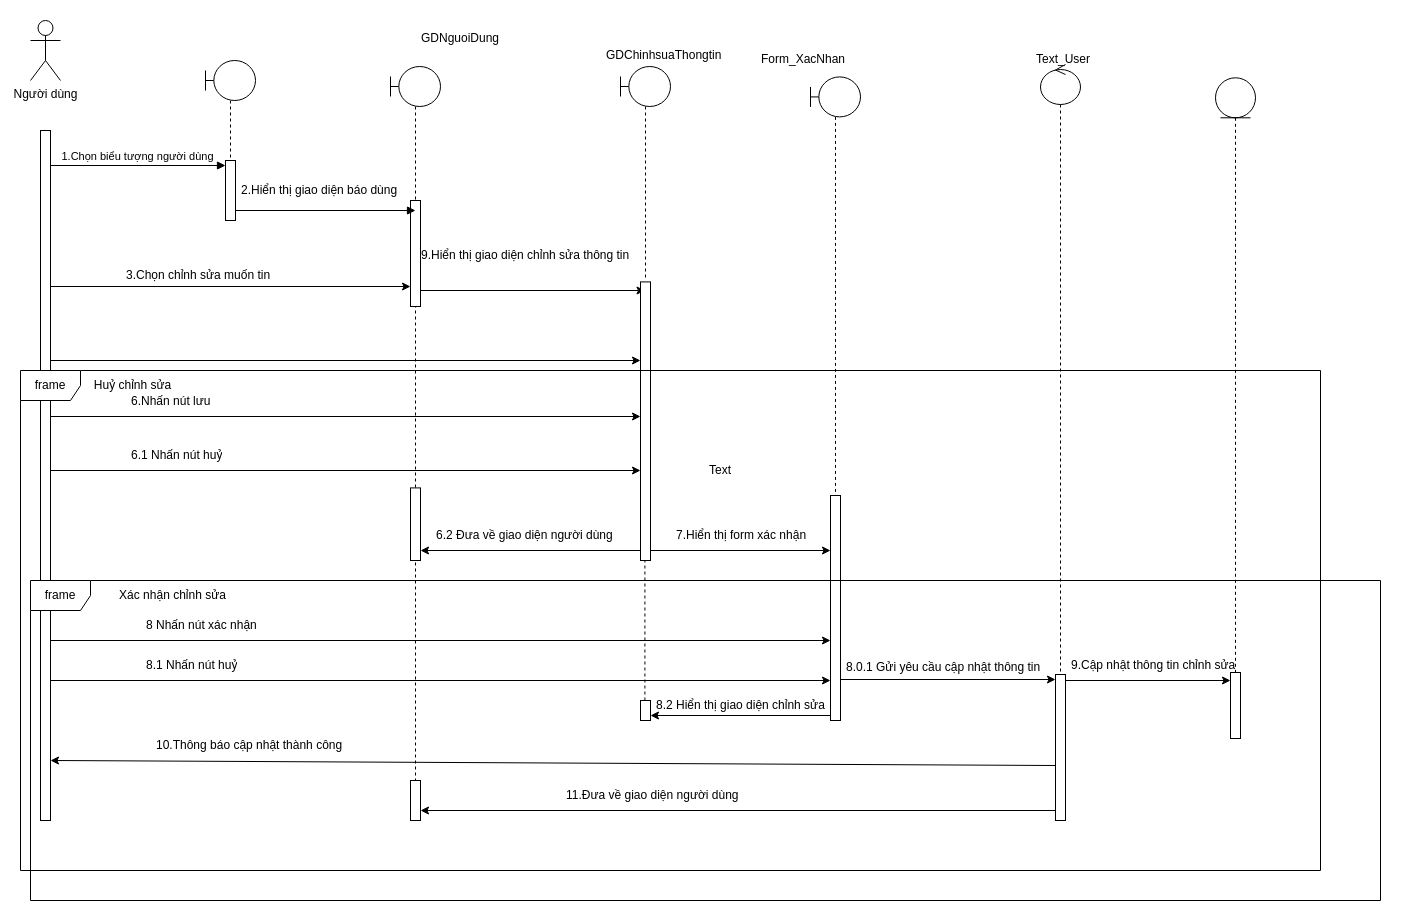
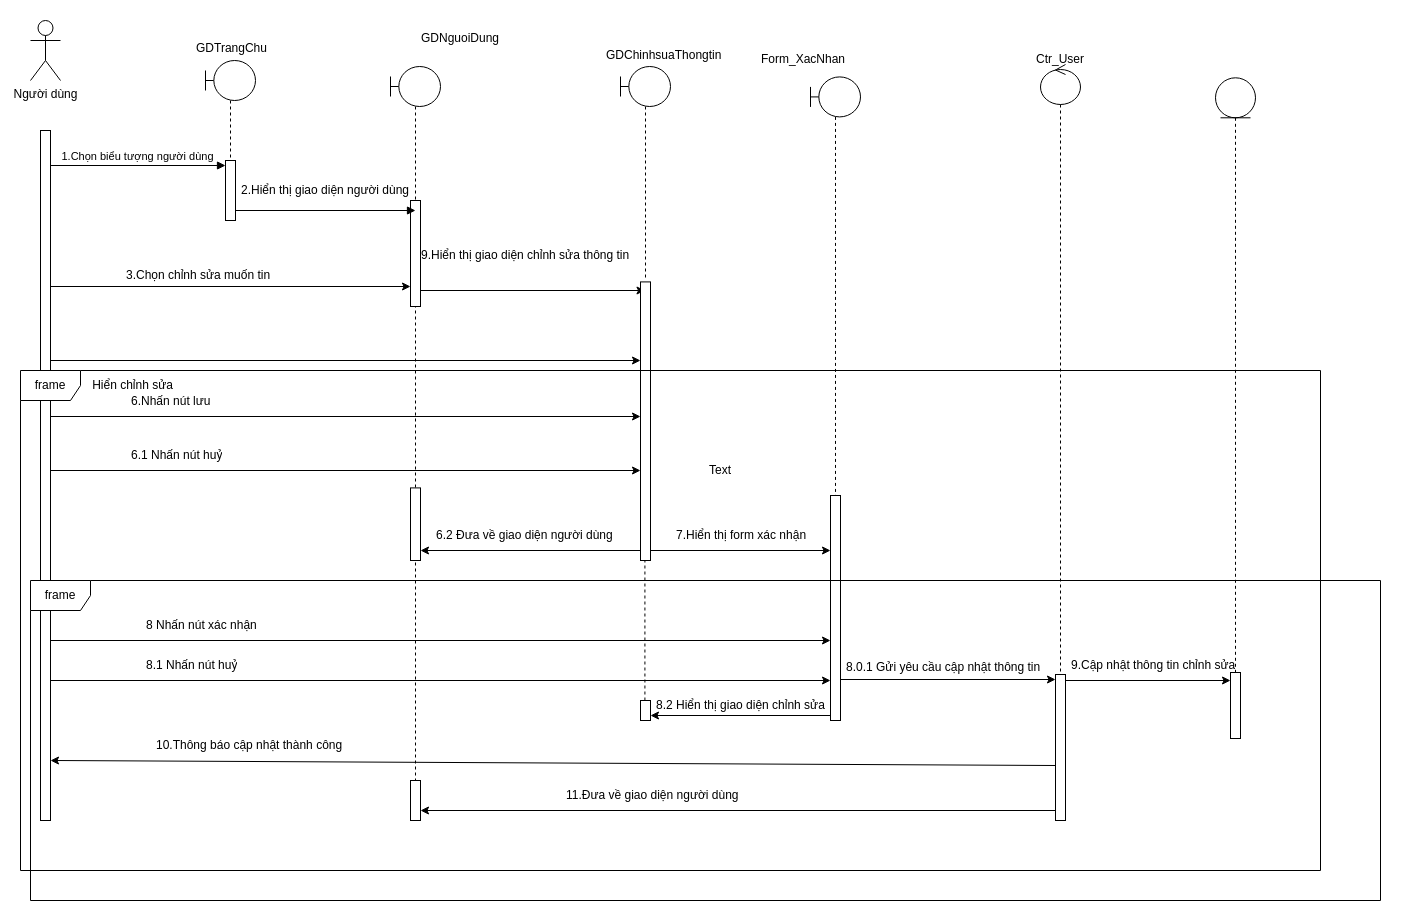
+ <mxCell id="4" value="GDTrangChu" style="text;strokeColor=none;fillColor=none;align=left;verticalAlign=top;spacingLeft=4;spacingRight=4;overflow=hidden;rotatable=0;points=[[0,0.5],[1,0.5]];portConstraint=eastwest;whiteSpace=wrap;html=1;" parent="1" vertex="1"><mxGeometry x="190" y="34" width="100" height="26" as="geometry" /></mxCell>
- <mxCell id="16" value="Text_User" style="text;strokeColor=none;fillColor=none;align=left;verticalAlign=top;spacingLeft=4;spacingRight=4;overflow=hidden;rotatable=0;points=[[0,0.5],[1,0.5]];portConstraint=eastwest;whiteSpace=wrap;html=1;" vertex="1" parent="1"><mxGeometry x="1030" y="45.41" width="90" height="30" as="geometry" /></mxCell>
+ <mxCell id="16" value="Ctr_User" style="text;strokeColor=none;fillColor=none;align=left;verticalAlign=top;spacingLeft=4;spacingRight=4;overflow=hidden;rotatable=0;points=[[0,0.5],[1,0.5]];portConstraint=eastwest;whiteSpace=wrap;html=1;" vertex="1" parent="1"><mxGeometry x="1030" y="45.41" width="90" height="30" as="geometry" /></mxCell>
- <mxCell id="12" value="2.Hiển thị giao diện báo dùng" style="text;strokeColor=none;fillColor=none;align=left;verticalAlign=middle;spacingLeft=4;spacingRight=4;overflow=hidden;points=[[0,0.5],[1,0.5]];portConstraint=eastwest;rotatable=0;whiteSpace=wrap;html=1;" vertex="1" parent="1"><mxGeometry x="235" y="175" width="180" height="30" as="geometry" /></mxCell>
+ <mxCell id="12" value="2.Hiển thị giao diện người dùng" style="text;strokeColor=none;fillColor=none;align=left;verticalAlign=middle;spacingLeft=4;spacingRight=4;overflow=hidden;points=[[0,0.5],[1,0.5]];portConstraint=eastwest;rotatable=0;whiteSpace=wrap;html=1;" vertex="1" parent="1"><mxGeometry x="235" y="175" width="180" height="30" as="geometry" /></mxCell>
- <mxCell id="60" value="Huỷ chỉnh sửa" style="text;html=1;align=center;verticalAlign=middle;whiteSpace=wrap;rounded=0;" vertex="1" parent="1"><mxGeometry x="50" y="370" width="165" height="30" as="geometry" /></mxCell>
+ <mxCell id="60" value="Hiển chỉnh sửa" style="text;html=1;align=center;verticalAlign=middle;whiteSpace=wrap;rounded=0;" vertex="1" parent="1"><mxGeometry x="50" y="370" width="165" height="30" as="geometry" /></mxCell>
- <mxCell id="59" value="Xác nhận chỉnh sửa" style="text;html=1;align=center;verticalAlign=middle;whiteSpace=wrap;rounded=0;" vertex="1" parent="1"><mxGeometry x="90" y="580" width="165" height="30" as="geometry" /></mxCell>
